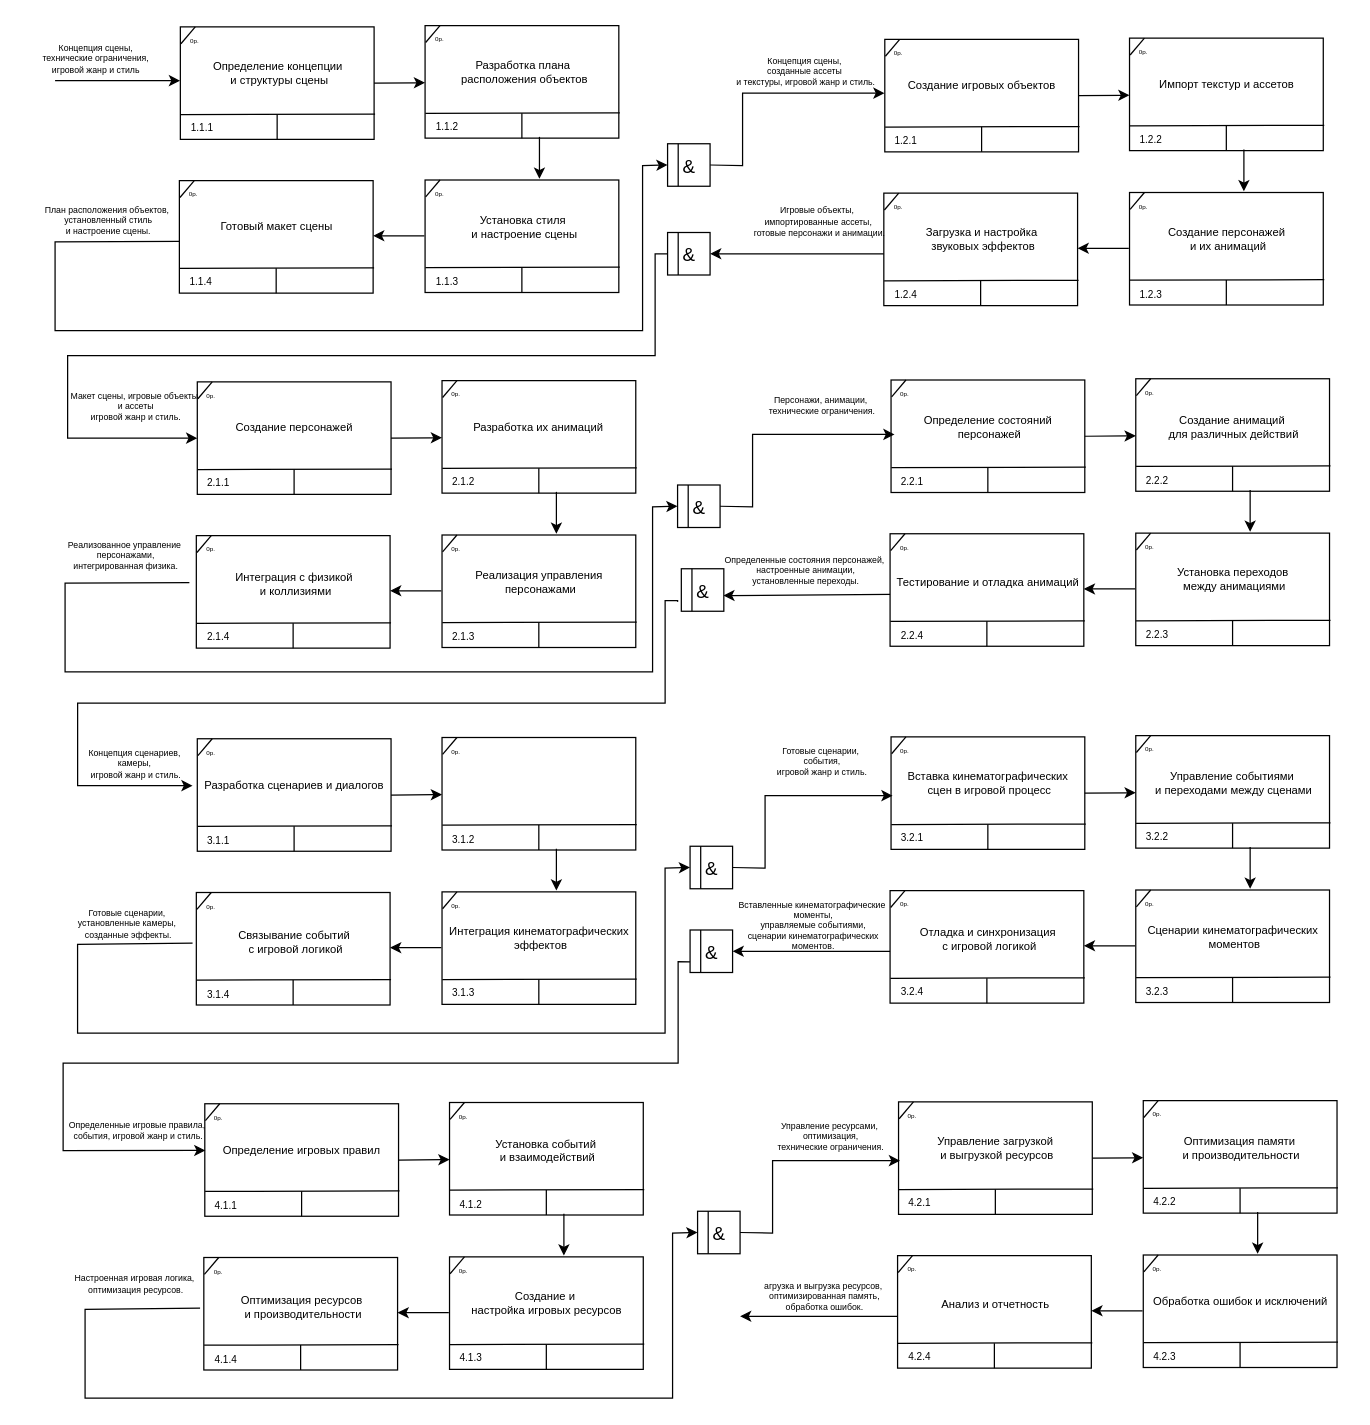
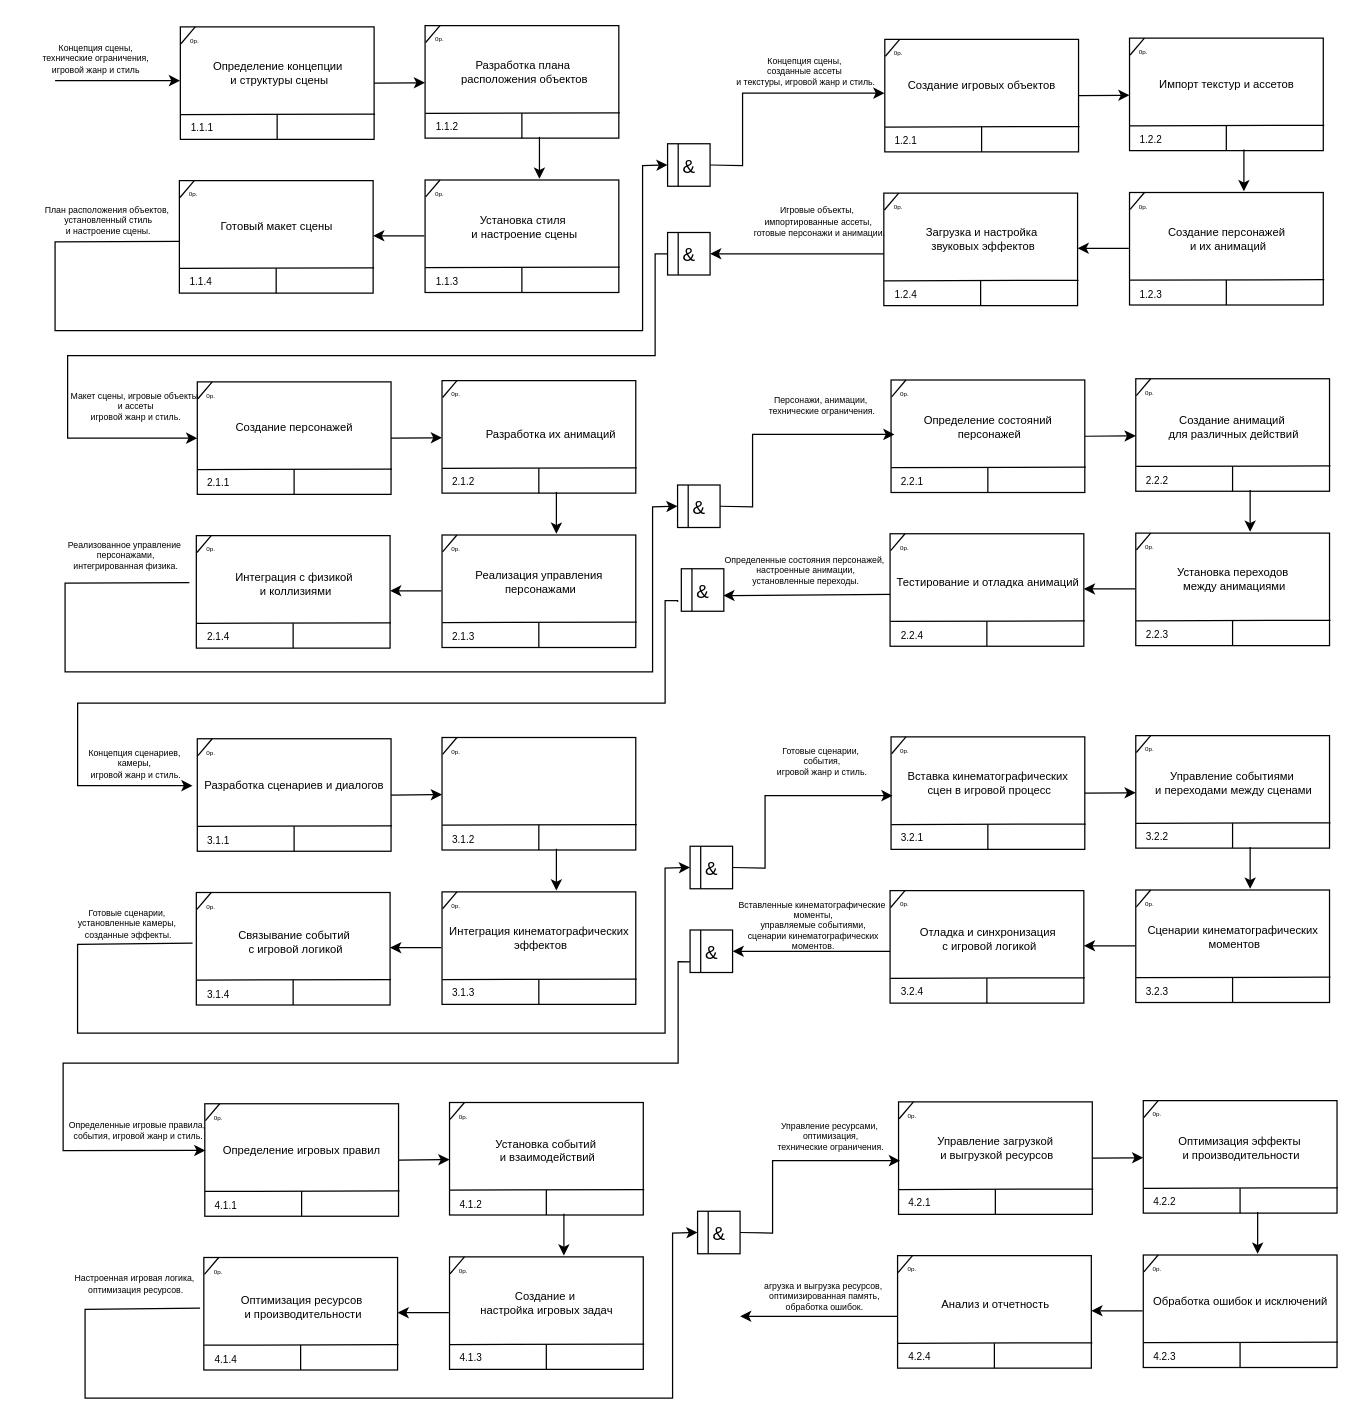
- <mxCell id="104" value="Разработка их анимаций" style="text;html=1;align=center;verticalAlign=middle;resizable=0;points=[];autosize=1;strokeColor=none;fillColor=none;fontSize=9;" vertex="1" parent="1"><mxGeometry x="364.56" y="332" width="130" height="20" as="geometry" /></mxCell>
+ <mxCell id="104" value="Разработка их анимаций" style="text;html=1;align=center;verticalAlign=middle;resizable=0;points=[];autosize=1;strokeColor=none;fillColor=none;fontSize=9;" vertex="1" parent="1"><mxGeometry x="374.56" y="337" width="130" height="20" as="geometry" /></mxCell>
- <mxCell id="288" value="Оптимизация памяти&lt;br&gt;&amp;nbsp;и производительности" style="text;html=1;align=center;verticalAlign=middle;resizable=0;points=[];autosize=1;strokeColor=none;fillColor=none;fontSize=9;" vertex="1" parent="1"><mxGeometry x="930.56" y="898" width="120" height="40" as="geometry" /></mxCell>
+ <mxCell id="288" value="Оптимизация эффекты&lt;br&gt;&amp;nbsp;и производительности" style="text;html=1;align=center;verticalAlign=middle;resizable=0;points=[];autosize=1;strokeColor=none;fillColor=none;fontSize=9;" vertex="1" parent="1"><mxGeometry x="930.56" y="898" width="120" height="40" as="geometry" /></mxCell>
- <mxCell id="242" value="&lt;p style=&quot;border-color: var(--border-color); margin: 0cm; text-indent: 35.45pt;&quot; class=&quot;MsoListParagraph&quot;&gt;Создание и&amp;nbsp;&lt;/p&gt;&lt;p style=&quot;border-color: var(--border-color); margin: 0cm; text-indent: 35.45pt;&quot; class=&quot;MsoListParagraph&quot;&gt;настройка игровых ресурсов&lt;br&gt;&lt;/p&gt;" style="text;html=1;align=center;verticalAlign=middle;resizable=0;points=[];autosize=1;strokeColor=none;fillColor=none;fontSize=9;" vertex="1" parent="1"><mxGeometry x="323.12" y="1022" width="180" height="40" as="geometry" /></mxCell>
+ <mxCell id="242" value="&lt;p style=&quot;border-color: var(--border-color); margin: 0cm; text-indent: 35.45pt;&quot; class=&quot;MsoListParagraph&quot;&gt;Создание и&amp;nbsp;&lt;/p&gt;&lt;p style=&quot;border-color: var(--border-color); margin: 0cm; text-indent: 35.45pt;&quot; class=&quot;MsoListParagraph&quot;&gt;настройка игровых задач&lt;br&gt;&lt;/p&gt;" style="text;html=1;align=center;verticalAlign=middle;resizable=0;points=[];autosize=1;strokeColor=none;fillColor=none;fontSize=9;" vertex="1" parent="1"><mxGeometry x="323.12" y="1022" width="180" height="40" as="geometry" /></mxCell>
